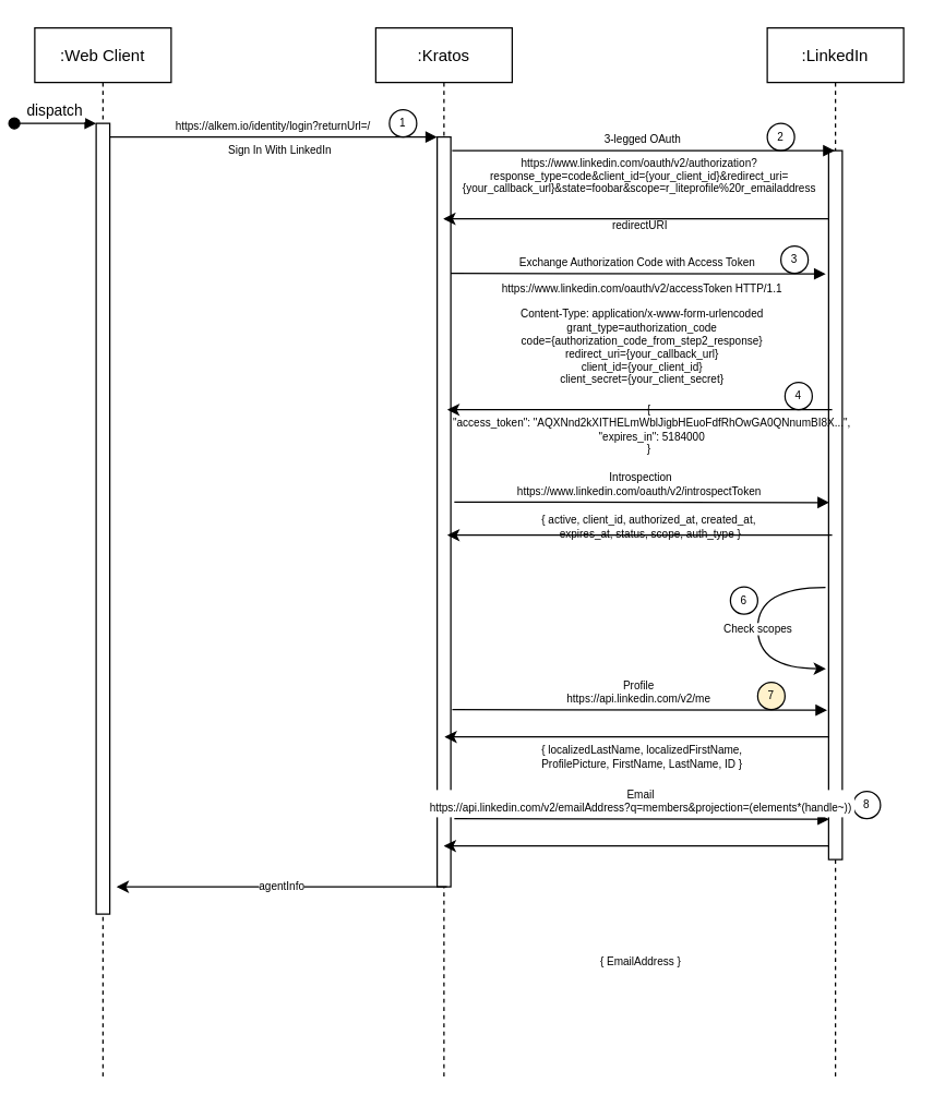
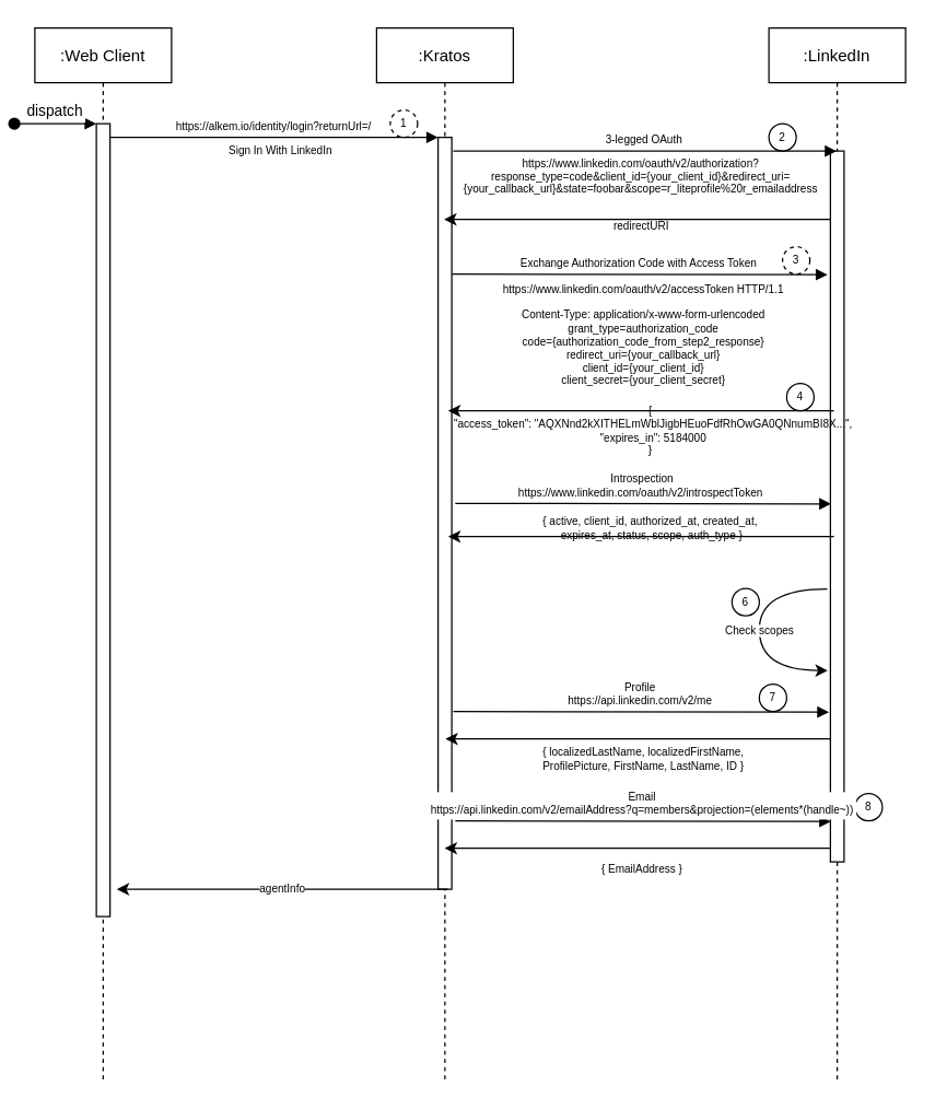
- <mxCell id="7" value="1" style="ellipse;whiteSpace=wrap;html=1;aspect=fixed;fontSize=8;" vertex="1" parent="5"><mxGeometry x="10" y="60" width="20" height="20" as="geometry" /></mxCell>
+ <mxCell id="7" value="1" style="ellipse;whiteSpace=wrap;html=1;aspect=fixed;fontSize=8;dashed=1;" vertex="1" parent="5"><mxGeometry x="10" y="60" width="20" height="20" as="geometry" /></mxCell>
- <mxCell id="15" value="3" style="ellipse;whiteSpace=wrap;html=1;aspect=fixed;fontSize=8;" vertex="1" parent="9"><mxGeometry x="10" y="160" width="20" height="20" as="geometry" /></mxCell>
+ <mxCell id="15" value="3" style="ellipse;whiteSpace=wrap;html=1;aspect=fixed;fontSize=8;dashed=1;" vertex="1" parent="9"><mxGeometry x="10" y="160" width="20" height="20" as="geometry" /></mxCell>
- <mxCell id="36" value="7" style="ellipse;whiteSpace=wrap;html=1;aspect=fixed;fontSize=8;fillColor=#fff2cc;" vertex="1" parent="1"><mxGeometry x="550" y="500" width="20" height="20" as="geometry" /></mxCell>
+ <mxCell id="36" value="7" style="ellipse;whiteSpace=wrap;html=1;aspect=fixed;fontSize=8;" vertex="1" parent="1"><mxGeometry x="550" y="500" width="20" height="20" as="geometry" /></mxCell>
- <mxCell id="32" value="{ EmailAddress&amp;nbsp;}" style="text;html=1;align=center;verticalAlign=middle;resizable=0;points=[];autosize=1;strokeColor=none;fillColor=none;fontSize=8;" vertex="1" parent="1"><mxGeometry x="423.5" y="695" width="80" height="20" as="geometry" /></mxCell>
+ <mxCell id="32" value="{ EmailAddress&amp;nbsp;}" style="text;html=1;align=center;verticalAlign=middle;resizable=0;points=[];autosize=1;strokeColor=none;fillColor=none;fontSize=8;" vertex="1" parent="1"><mxGeometry x="423.5" y="625" width="80" height="20" as="geometry" /></mxCell>
